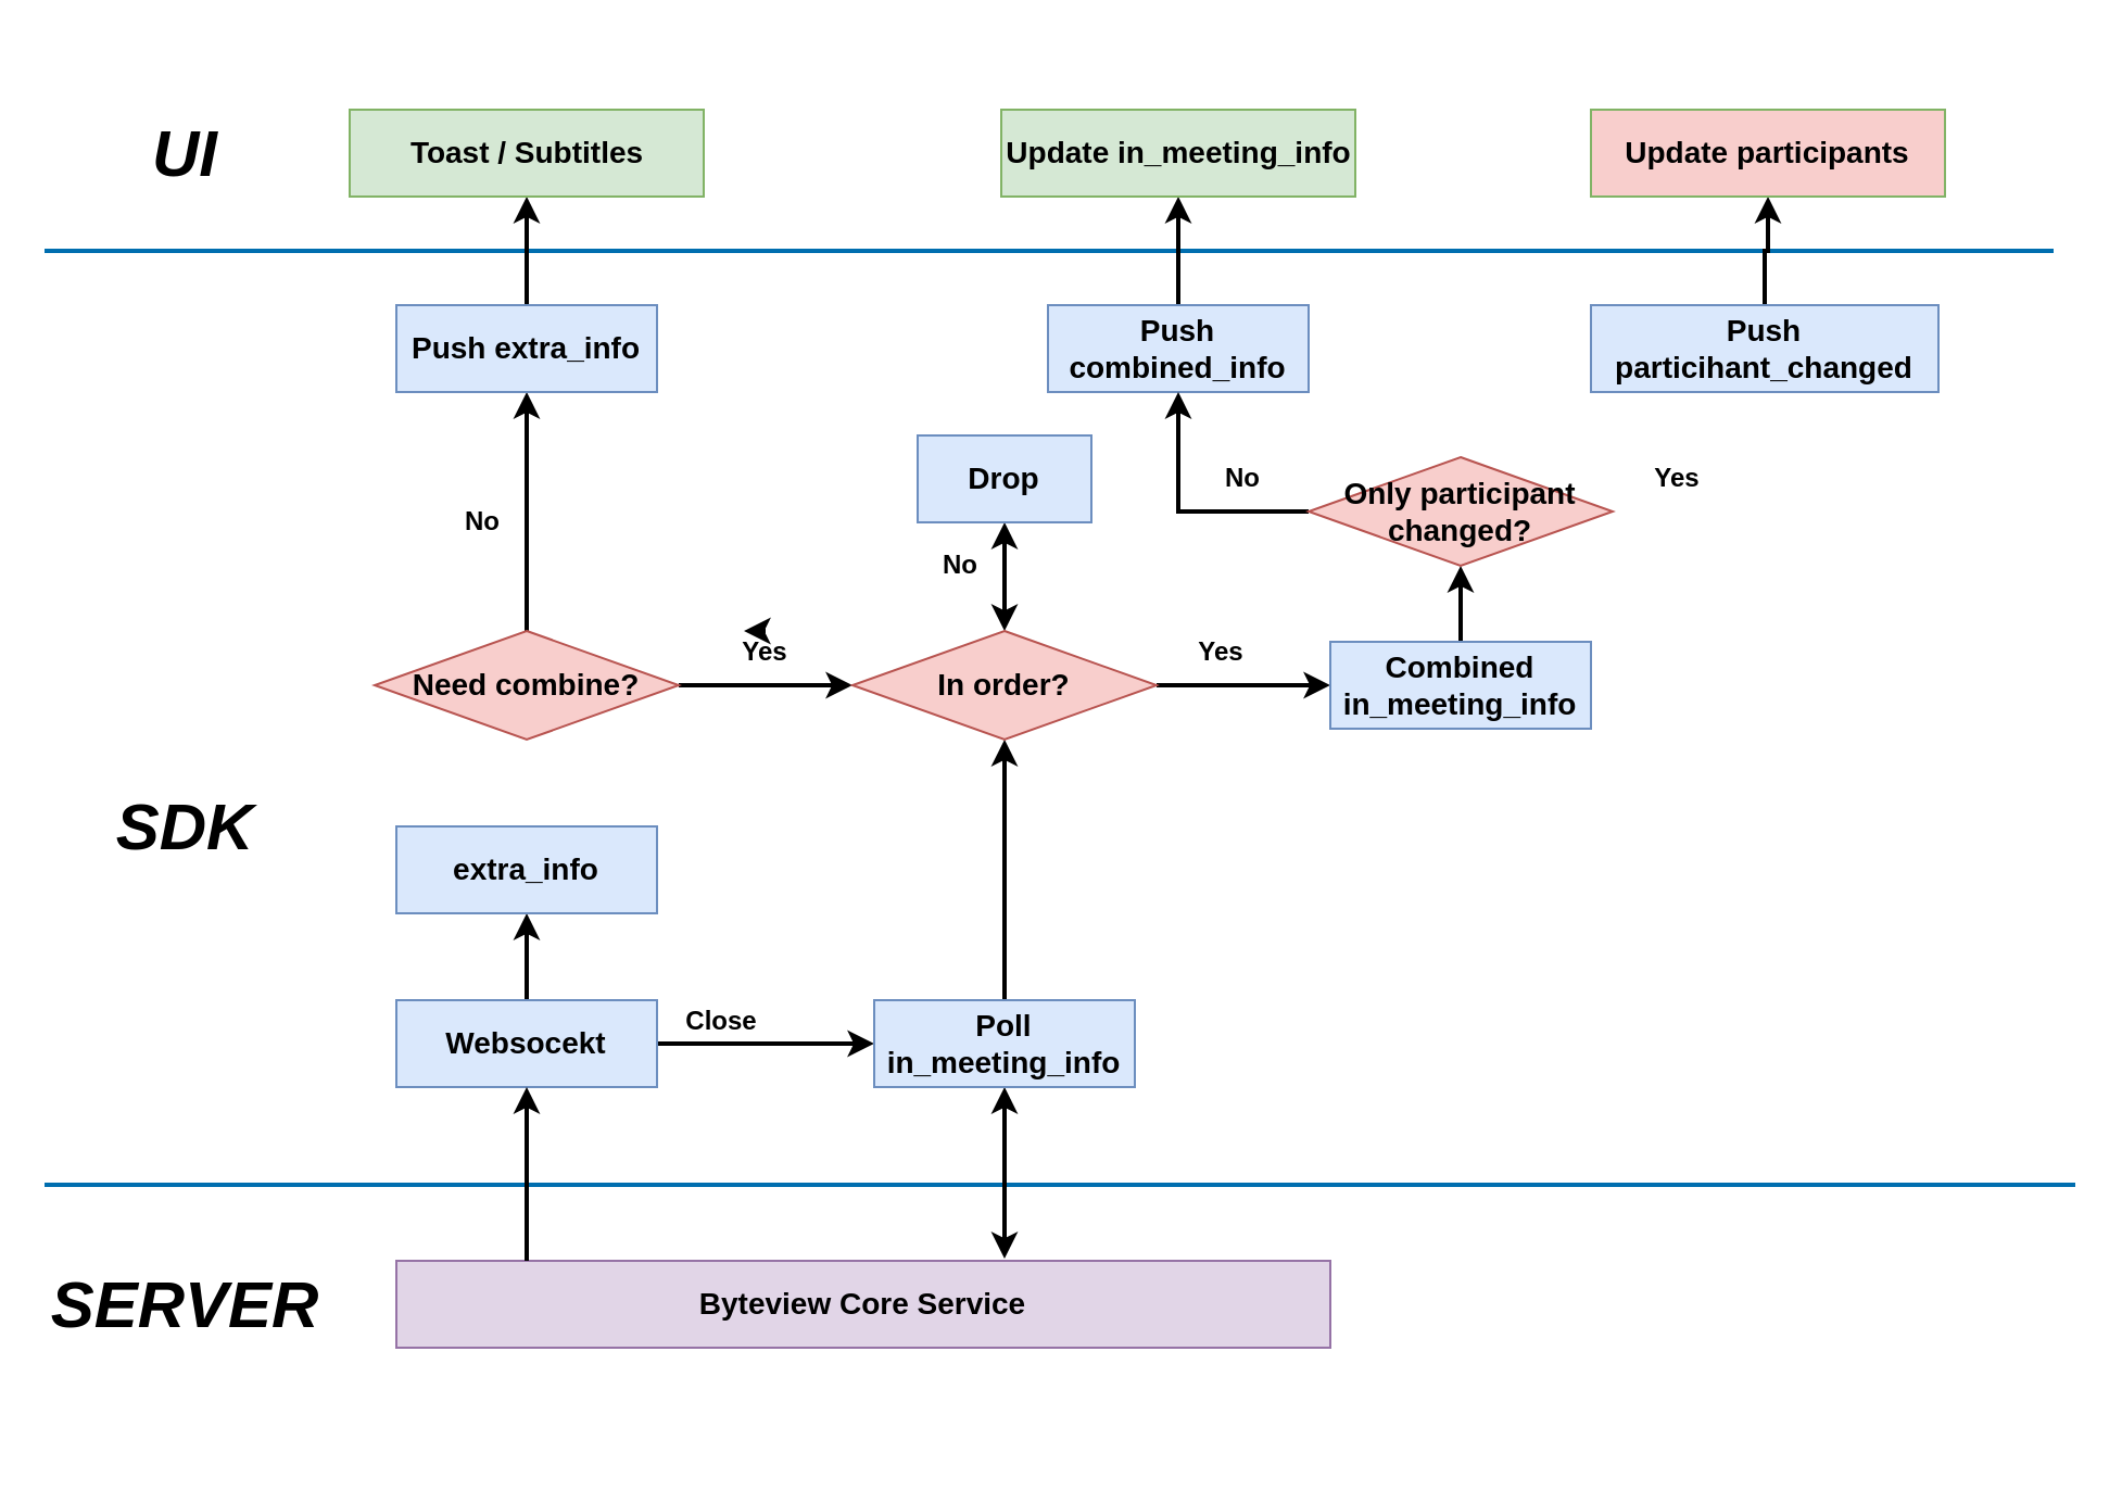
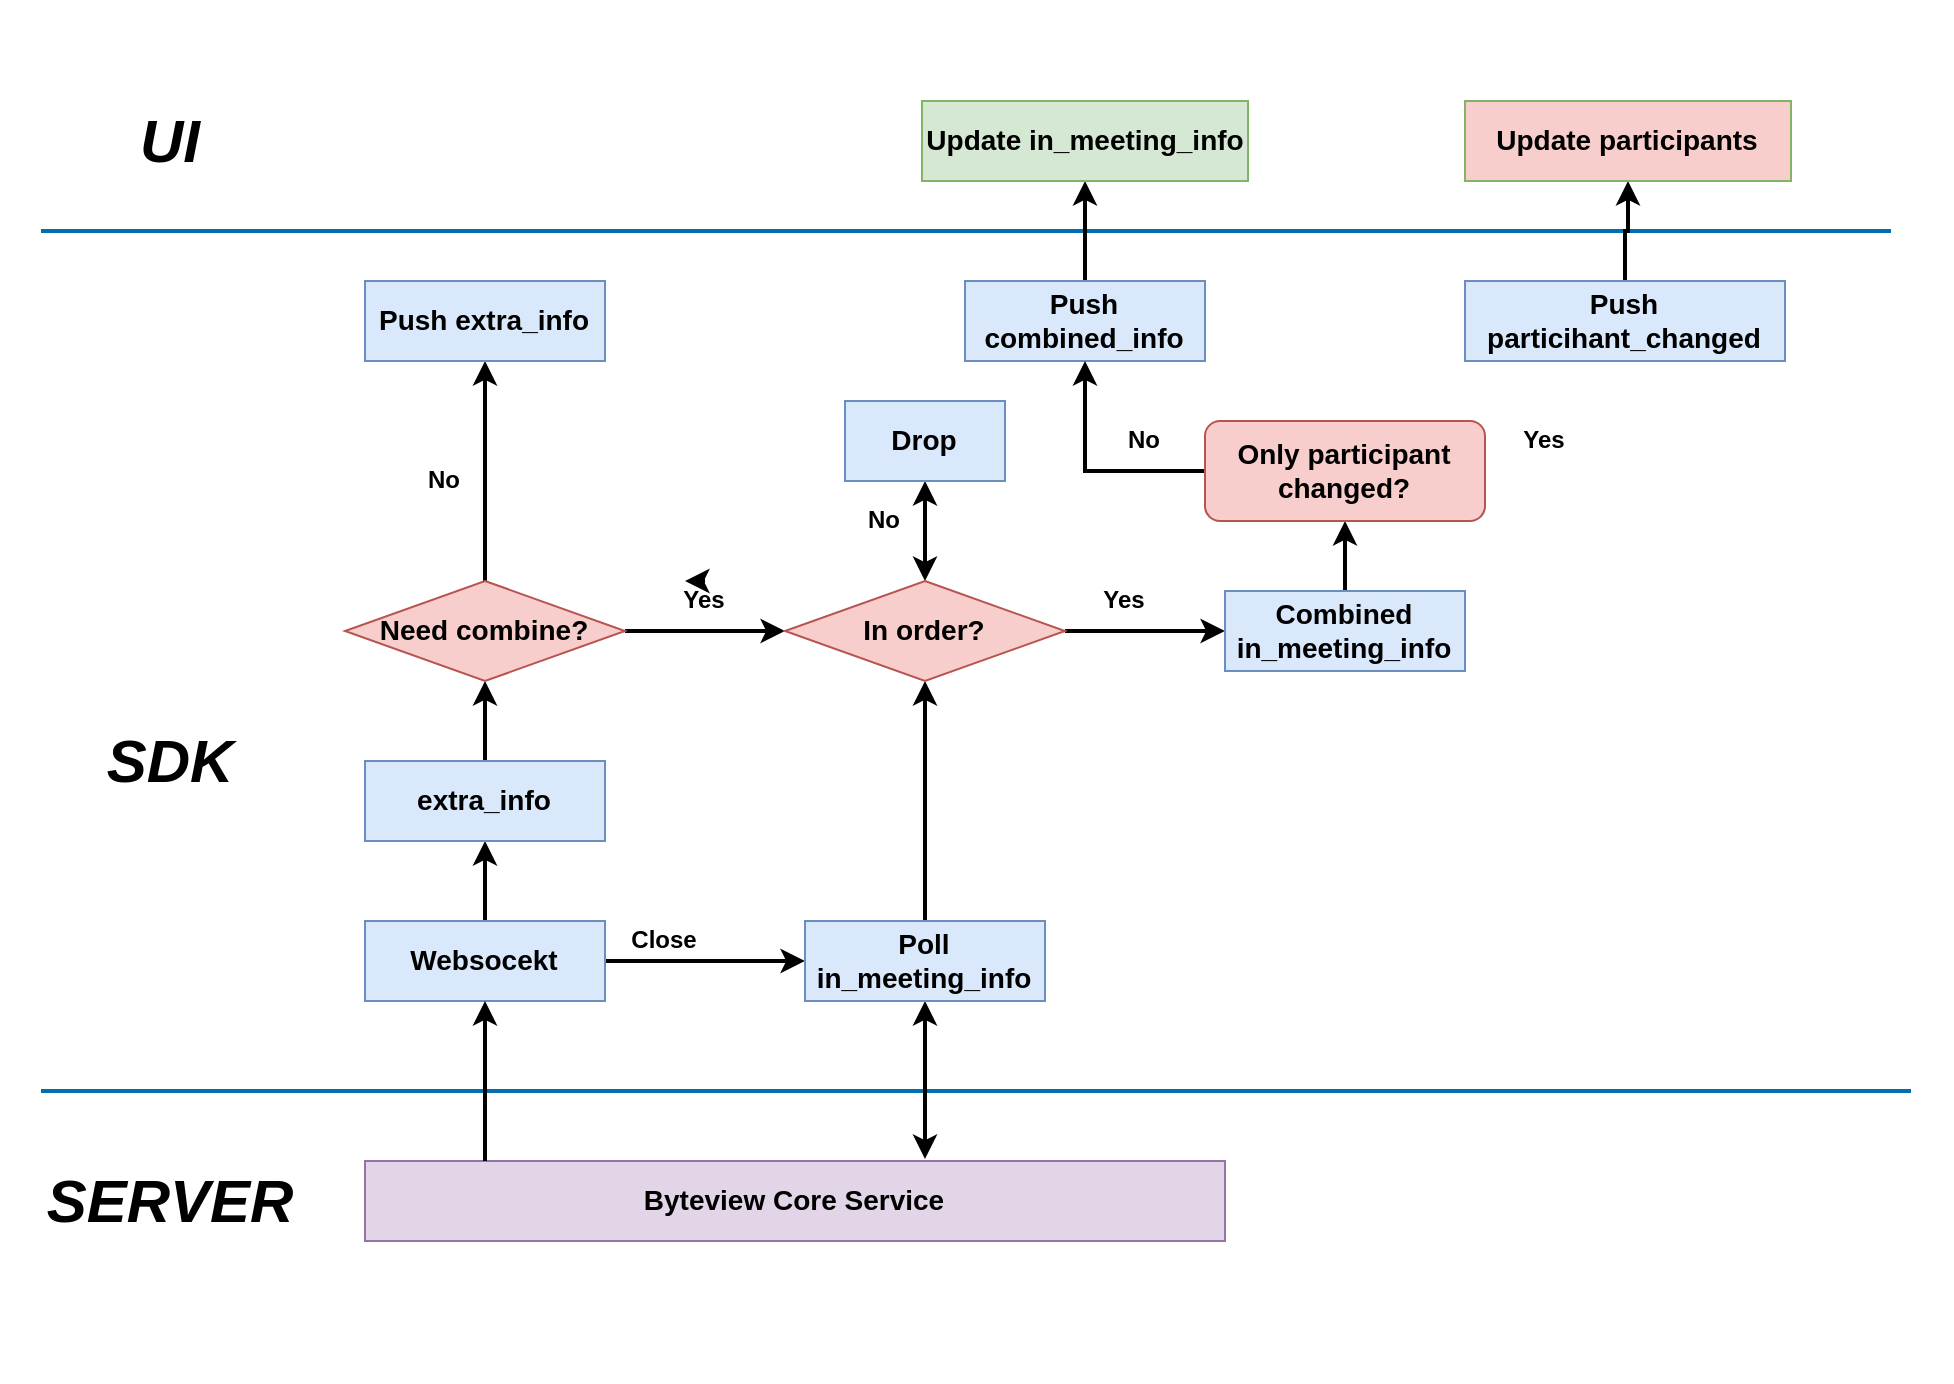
- <mxCell id="45" value="&lt;span style=&quot;font-size: 14px&quot;&gt;&lt;b&gt;Toast / Subtitles&lt;/b&gt;&lt;/span&gt;" style="rounded=0;whiteSpace=wrap;html=1;fillColor=#d5e8d4;strokeColor=#82b366;" vertex="1" parent="1"><mxGeometry x="160.5" y="50" width="163" height="40" as="geometry" /></mxCell>
- <mxCell id="25" style="edgeStyle=orthogonalEdgeStyle;rounded=0;jumpStyle=arc;orthogonalLoop=1;jettySize=auto;html=1;exitX=0.5;exitY=0;exitDx=0;exitDy=0;entryX=0.5;entryY=1;entryDx=0;entryDy=0;startArrow=none;startFill=0;strokeWidth=2;" edge="1" parent="1" source="26" target="45"><mxGeometry relative="1" as="geometry" /></mxCell>
- <mxCell id="33" value="&lt;span style=&quot;font-size: 14px&quot;&gt;&lt;b&gt;Only participant changed?&lt;/b&gt;&lt;/span&gt;" style="rhombus;whiteSpace=wrap;html=1;shadow=0;fillColor=#f8cecc;strokeColor=#b85450;" vertex="1" parent="1"><mxGeometry x="602" y="210" width="140" height="50" as="geometry" /></mxCell>
+ <mxCell id="33" value="&lt;span style=&quot;font-size: 14px&quot;&gt;&lt;b&gt;Only participant changed?&lt;/b&gt;&lt;/span&gt;" style="whiteSpace=wrap;html=1;shadow=0;fillColor=#f8cecc;strokeColor=#b85450;rounded=1;" vertex="1" parent="1"><mxGeometry x="602" y="210" width="140" height="50" as="geometry" /></mxCell>
+ <mxCell id="15" style="edgeStyle=orthogonalEdgeStyle;rounded=0;jumpStyle=arc;orthogonalLoop=1;jettySize=auto;html=1;exitX=0.5;exitY=0;exitDx=0;exitDy=0;entryX=0.5;entryY=1;entryDx=0;entryDy=0;strokeWidth=2;" edge="1" parent="1" source="16" target="19"><mxGeometry relative="1" as="geometry" /></mxCell>
